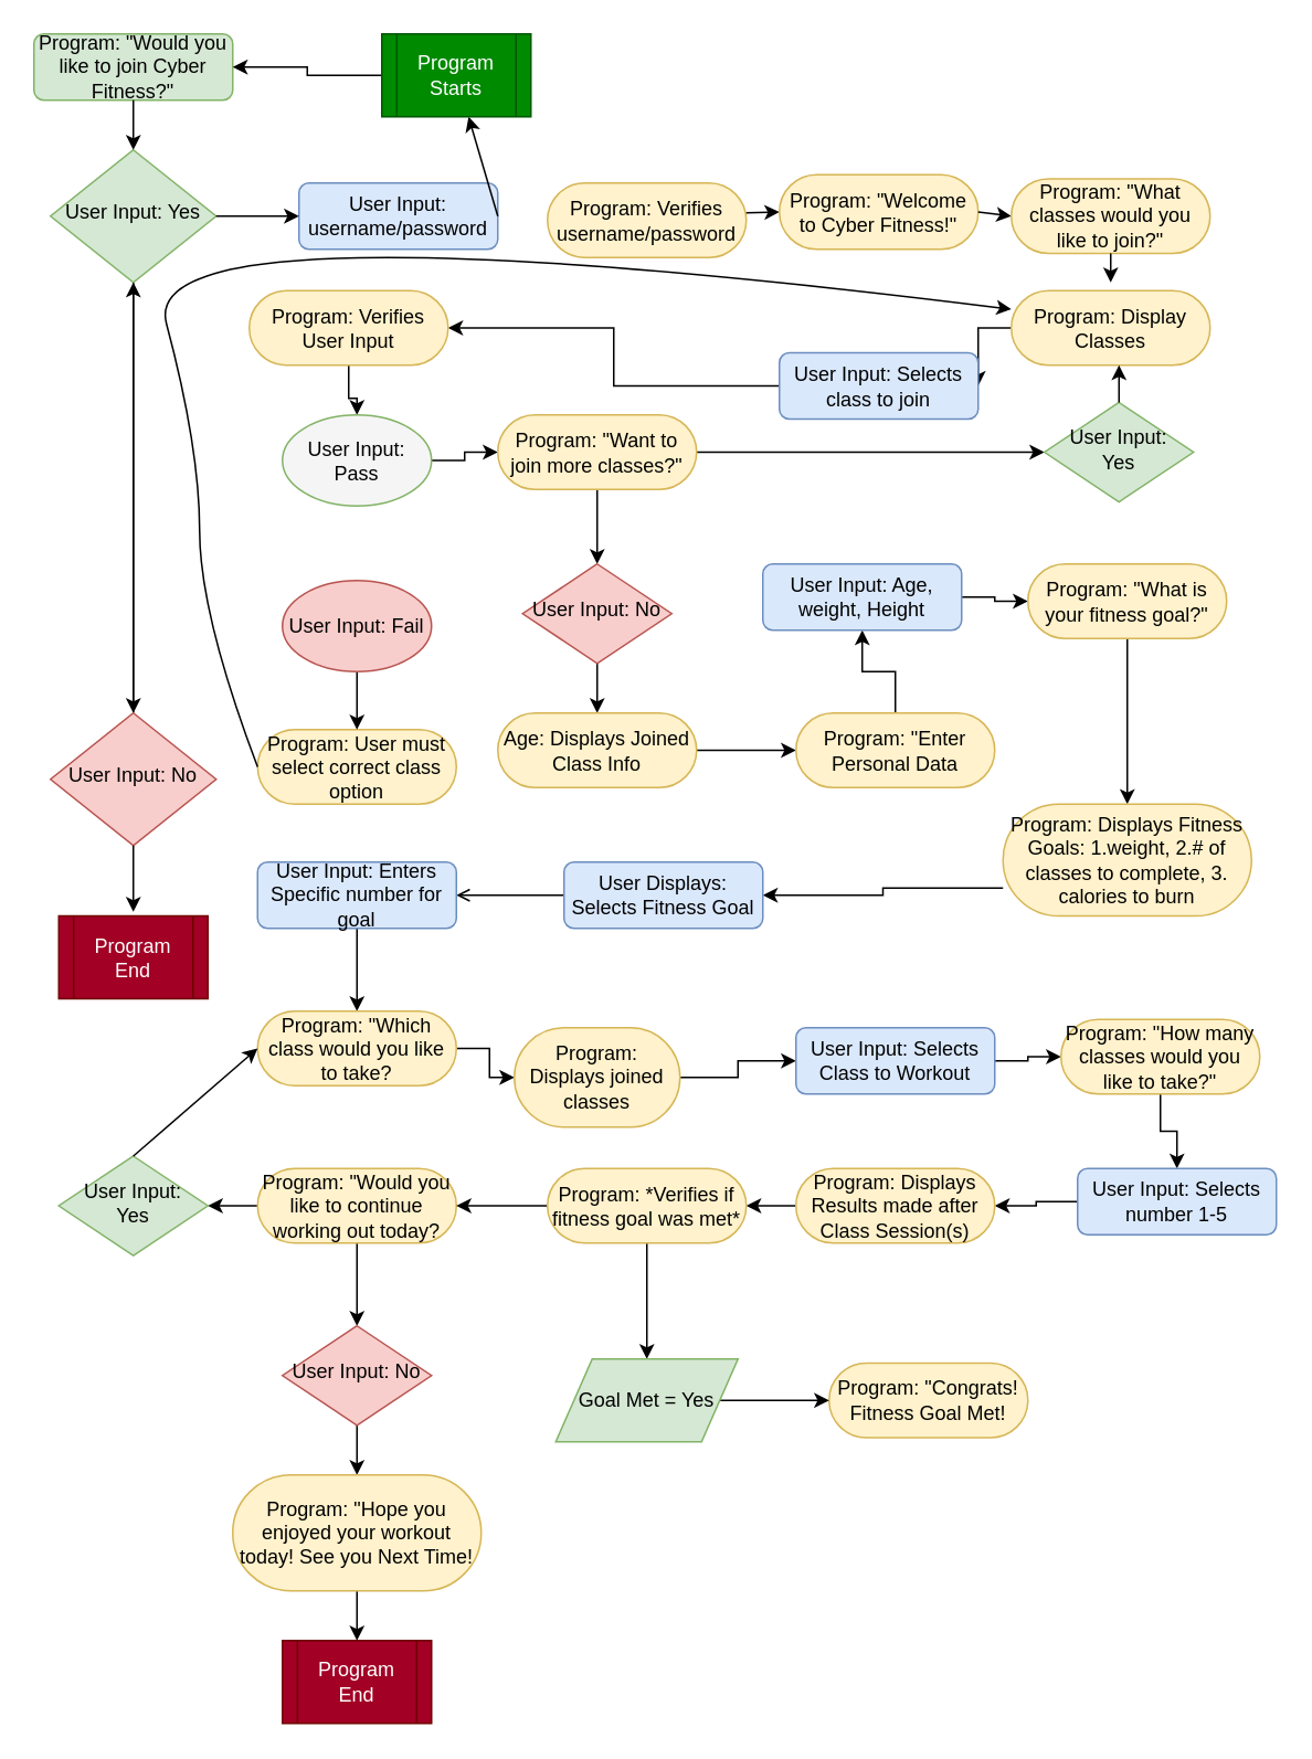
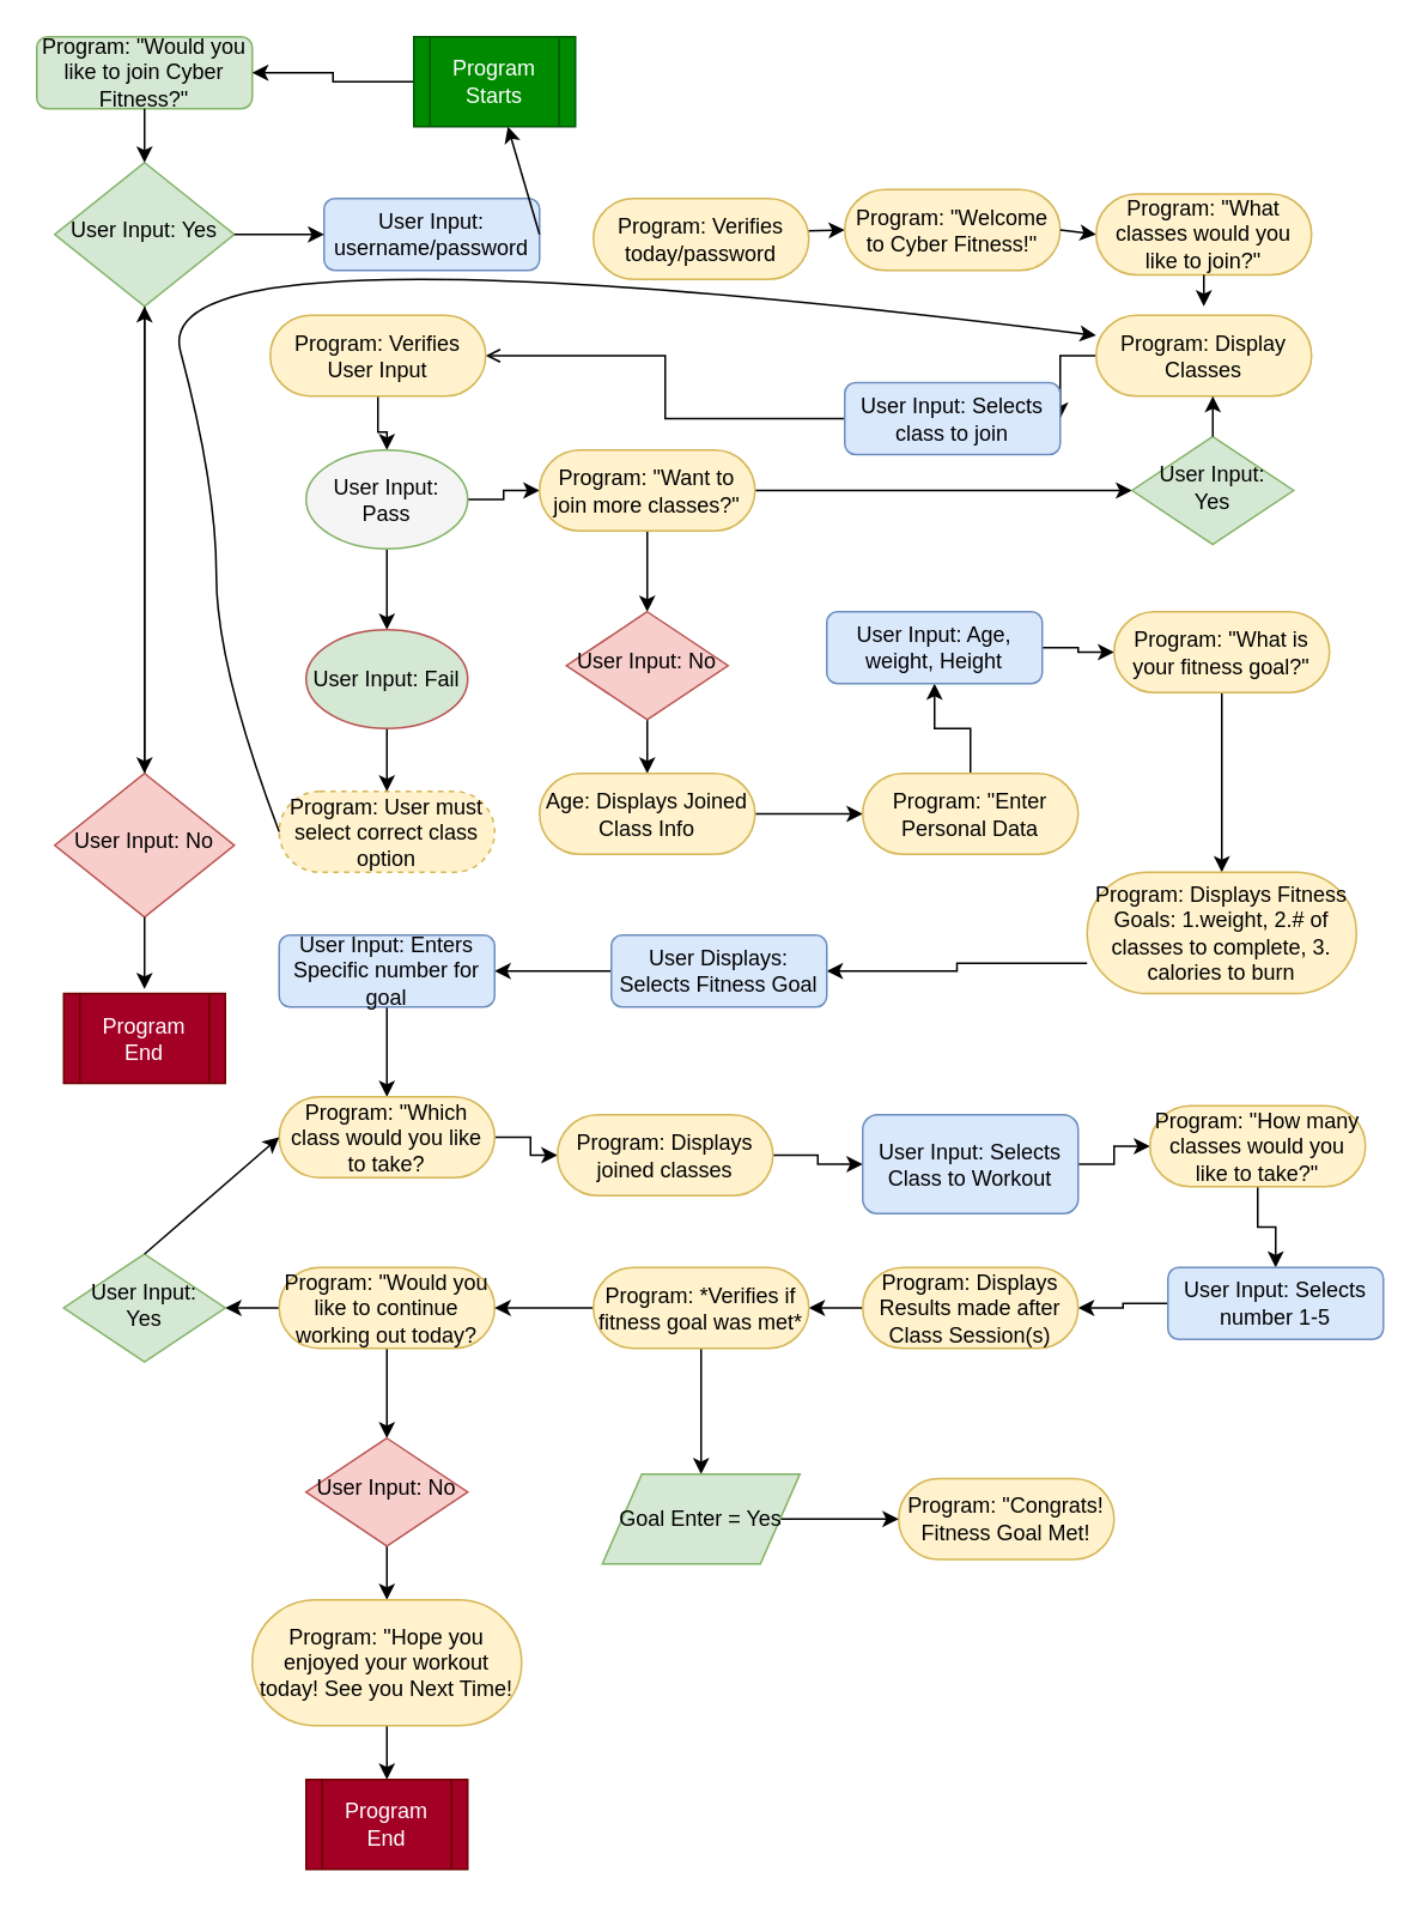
- <mxCell id="11" value="Program: Verifies username/password" style="rounded=1;whiteSpace=wrap;html=1;arcSize=50;fillColor=#fff2cc;strokeColor=#d6b656;" vertex="1" parent="1"><mxGeometry x="330" y="110" width="120" height="45" as="geometry" /></mxCell>
+ <mxCell id="11" value="Program: Verifies today/password" style="rounded=1;whiteSpace=wrap;html=1;arcSize=50;fillColor=#fff2cc;strokeColor=#d6b656;" vertex="1" parent="1"><mxGeometry x="330" y="110" width="120" height="45" as="geometry" /></mxCell>
- <mxCell id="19" value="" style="edgeStyle=orthogonalEdgeStyle;rounded=0;orthogonalLoop=1;jettySize=auto;html=1;" edge="1" parent="1" source="20" target="22"><mxGeometry relative="1" as="geometry" /></mxCell>
+ <mxCell id="19" value="" style="edgeStyle=orthogonalEdgeStyle;rounded=0;orthogonalLoop=1;jettySize=auto;html=1;endArrow=open;" edge="1" parent="1" source="20" target="22"><mxGeometry relative="1" as="geometry" /></mxCell>
+ <mxCell id="25" value="" style="edgeStyle=orthogonalEdgeStyle;rounded=0;orthogonalLoop=1;jettySize=auto;html=1;" edge="1" parent="1" source="26" target="28"><mxGeometry relative="1" as="geometry" /></mxCell>
- <mxCell id="28" value="User Input: Fail" style="ellipse;whiteSpace=wrap;html=1;fillColor=#f8cecc;strokeColor=#b85450;" vertex="1" parent="1"><mxGeometry x="170" y="350" width="90" height="55" as="geometry" /></mxCell>
+ <mxCell id="28" value="User Input: Fail" style="ellipse;whiteSpace=wrap;html=1;fillColor=#d5e8d4;strokeColor=#b85450;" vertex="1" parent="1"><mxGeometry x="170" y="350" width="90" height="55" as="geometry" /></mxCell>
- <mxCell id="23" value="Program: User must select correct class option" style="rounded=1;whiteSpace=wrap;html=1;arcSize=50;fillColor=#fff2cc;strokeColor=#d6b656;" vertex="1" parent="1"><mxGeometry x="155" y="440" width="120" height="45" as="geometry" /></mxCell>
+ <mxCell id="23" value="Program: User must select correct class option" style="rounded=1;whiteSpace=wrap;html=1;arcSize=50;fillColor=#fff2cc;strokeColor=#d6b656;dashed=1;" vertex="1" parent="1"><mxGeometry x="155" y="440" width="120" height="45" as="geometry" /></mxCell>
- <mxCell id="47" value="" style="edgeStyle=orthogonalEdgeStyle;rounded=0;orthogonalLoop=1;jettySize=auto;html=1;endArrow=open;" edge="1" parent="1" source="48" target="50"><mxGeometry relative="1" as="geometry" /></mxCell>
+ <mxCell id="47" value="" style="edgeStyle=orthogonalEdgeStyle;rounded=0;orthogonalLoop=1;jettySize=auto;html=1;" edge="1" parent="1" source="48" target="50"><mxGeometry relative="1" as="geometry" /></mxCell>
- <mxCell id="56" value="User Input: Selects Class to Workout" style="rounded=1;whiteSpace=wrap;html=1;fontSize=12;glass=0;strokeWidth=1;shadow=0;fillColor=#dae8fc;strokeColor=#6c8ebf;" vertex="1" parent="1"><mxGeometry x="480" y="620" width="120" height="40" as="geometry" /></mxCell>
+ <mxCell id="56" value="User Input: Selects Class to Workout" style="rounded=1;whiteSpace=wrap;html=1;fontSize=12;glass=0;strokeWidth=1;shadow=0;fillColor=#dae8fc;strokeColor=#6c8ebf;" vertex="1" parent="1"><mxGeometry x="480" y="620" width="120" height="55" as="geometry" /></mxCell>
- <mxCell id="54" value="Program: Displays joined classes" style="rounded=1;whiteSpace=wrap;html=1;arcSize=50;fillColor=#fff2cc;strokeColor=#d6b656;" vertex="1" parent="1"><mxGeometry x="310" y="620" width="100" height="60" as="geometry" /></mxCell>
+ <mxCell id="54" value="Program: Displays joined classes" style="rounded=1;whiteSpace=wrap;html=1;arcSize=50;fillColor=#fff2cc;strokeColor=#d6b656;" vertex="1" parent="1"><mxGeometry x="310" y="620" width="120" height="45" as="geometry" /></mxCell>
- <mxCell id="77" value="Goal Met = Yes" style="shape=parallelogram;perimeter=parallelogramPerimeter;whiteSpace=wrap;html=1;fillColor=#d5e8d4;strokeColor=#82b366;" vertex="1" parent="1"><mxGeometry x="335" y="820" width="110" height="50" as="geometry" /></mxCell>
+ <mxCell id="77" value="Goal Enter = Yes" style="shape=parallelogram;perimeter=parallelogramPerimeter;whiteSpace=wrap;html=1;fillColor=#d5e8d4;strokeColor=#82b366;" vertex="1" parent="1"><mxGeometry x="335" y="820" width="110" height="50" as="geometry" /></mxCell>
